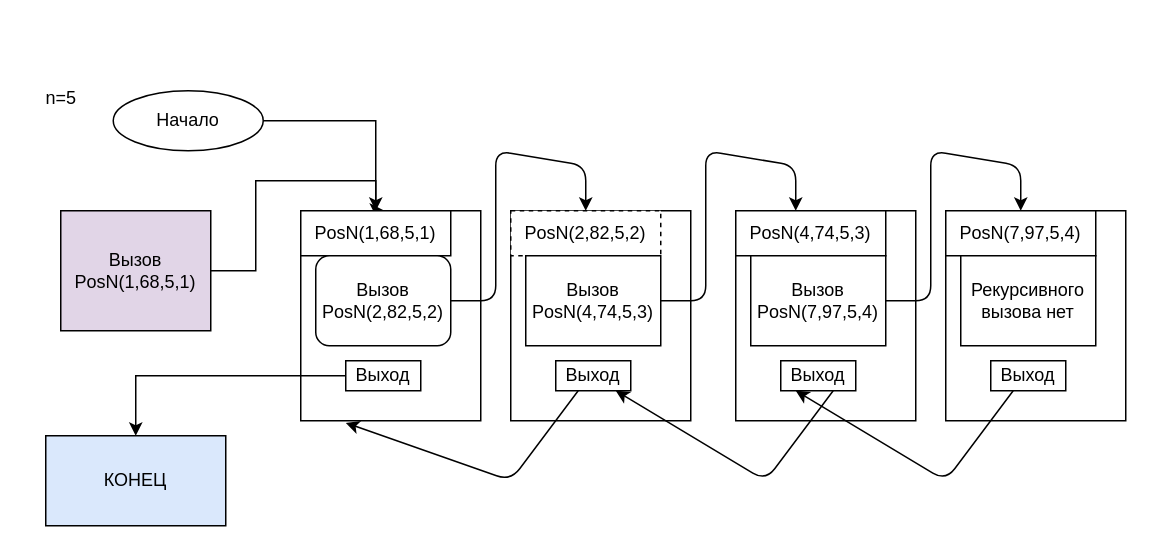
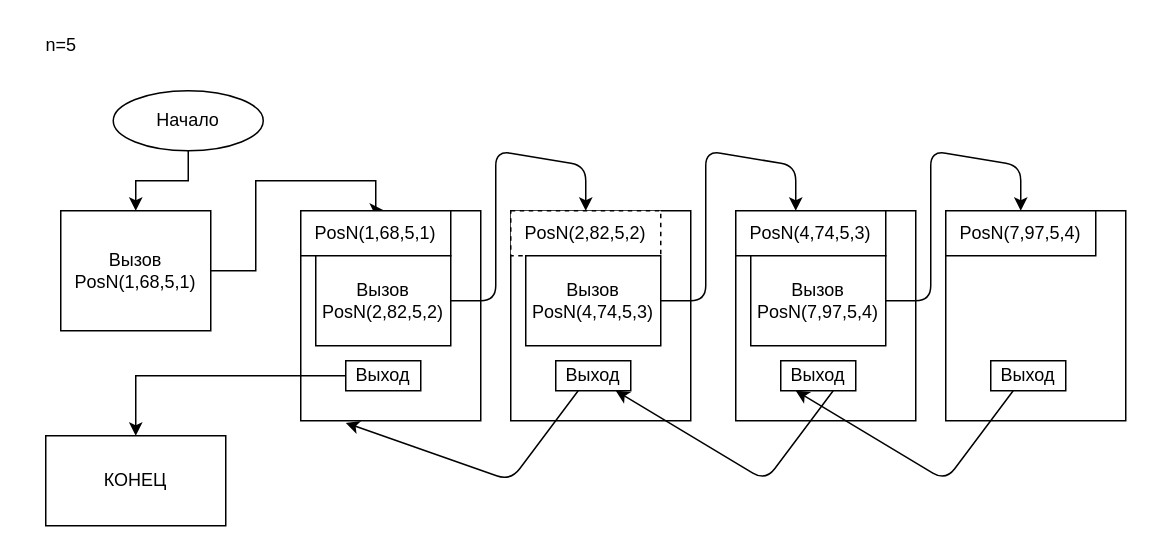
- <mxCell id="2" value="n=5" style="text;html=1;align=center;verticalAlign=middle;resizable=0;points=[];autosize=1;" parent="1" vertex="1"><mxGeometry x="20" y="55" width="40" height="20" as="geometry" /></mxCell>
+ <mxCell id="2" value="n=5" style="text;html=1;align=center;verticalAlign=middle;resizable=0;points=[];autosize=1;" parent="1" vertex="1"><mxGeometry x="20" y="20" width="40" height="20" as="geometry" /></mxCell>
- <mxCell id="3" style="edgeStyle=orthogonalEdgeStyle;rounded=0;orthogonalLoop=1;jettySize=auto;html=1;" parent="1" source="4" target="8" edge="1"><mxGeometry relative="1" as="geometry" /></mxCell>
+ <mxCell id="3" style="edgeStyle=orthogonalEdgeStyle;rounded=0;orthogonalLoop=1;jettySize=auto;html=1;entryX=0.5;entryY=0;entryDx=0;entryDy=0;" parent="1" source="4" target="6" edge="1"><mxGeometry relative="1" as="geometry" /></mxCell>
- <mxCell id="6" value="Вызов&lt;br&gt;PosN(1,68,5,1)" style="rounded=0;whiteSpace=wrap;html=1;fillColor=#e1d5e7;" parent="1" vertex="1"><mxGeometry x="40" y="140" width="100" height="80" as="geometry" /></mxCell>
+ <mxCell id="6" value="Вызов&lt;br&gt;PosN(1,68,5,1)" style="rounded=0;whiteSpace=wrap;html=1;" parent="1" vertex="1"><mxGeometry x="40" y="140" width="100" height="80" as="geometry" /></mxCell>
- <mxCell id="9" value="&lt;span&gt;Вызов&lt;/span&gt;&lt;br&gt;&lt;span&gt;PosN(2,82,5,2)&lt;/span&gt;" style="whiteSpace=wrap;html=1;rounded=1;" parent="1" vertex="1"><mxGeometry x="210" y="170" width="90" height="60" as="geometry" /></mxCell>
+ <mxCell id="9" value="&lt;span&gt;Вызов&lt;/span&gt;&lt;br&gt;&lt;span&gt;PosN(2,82,5,2)&lt;/span&gt;" style="rounded=0;whiteSpace=wrap;html=1;" parent="1" vertex="1"><mxGeometry x="210" y="170" width="90" height="60" as="geometry" /></mxCell>
- <mxCell id="24" value="Рекурсивного вызова нет" style="rounded=0;whiteSpace=wrap;html=1;" parent="1" vertex="1"><mxGeometry x="640" y="170" width="90" height="60" as="geometry" /></mxCell>
- <mxCell id="30" value="КОНЕЦ" style="rounded=0;whiteSpace=wrap;html=1;fillColor=#dae8fc;" parent="1" vertex="1"><mxGeometry x="30" y="290" width="120" height="60" as="geometry" /></mxCell>
+ <mxCell id="30" value="КОНЕЦ" style="rounded=0;whiteSpace=wrap;html=1;" parent="1" vertex="1"><mxGeometry x="30" y="290" width="120" height="60" as="geometry" /></mxCell>
